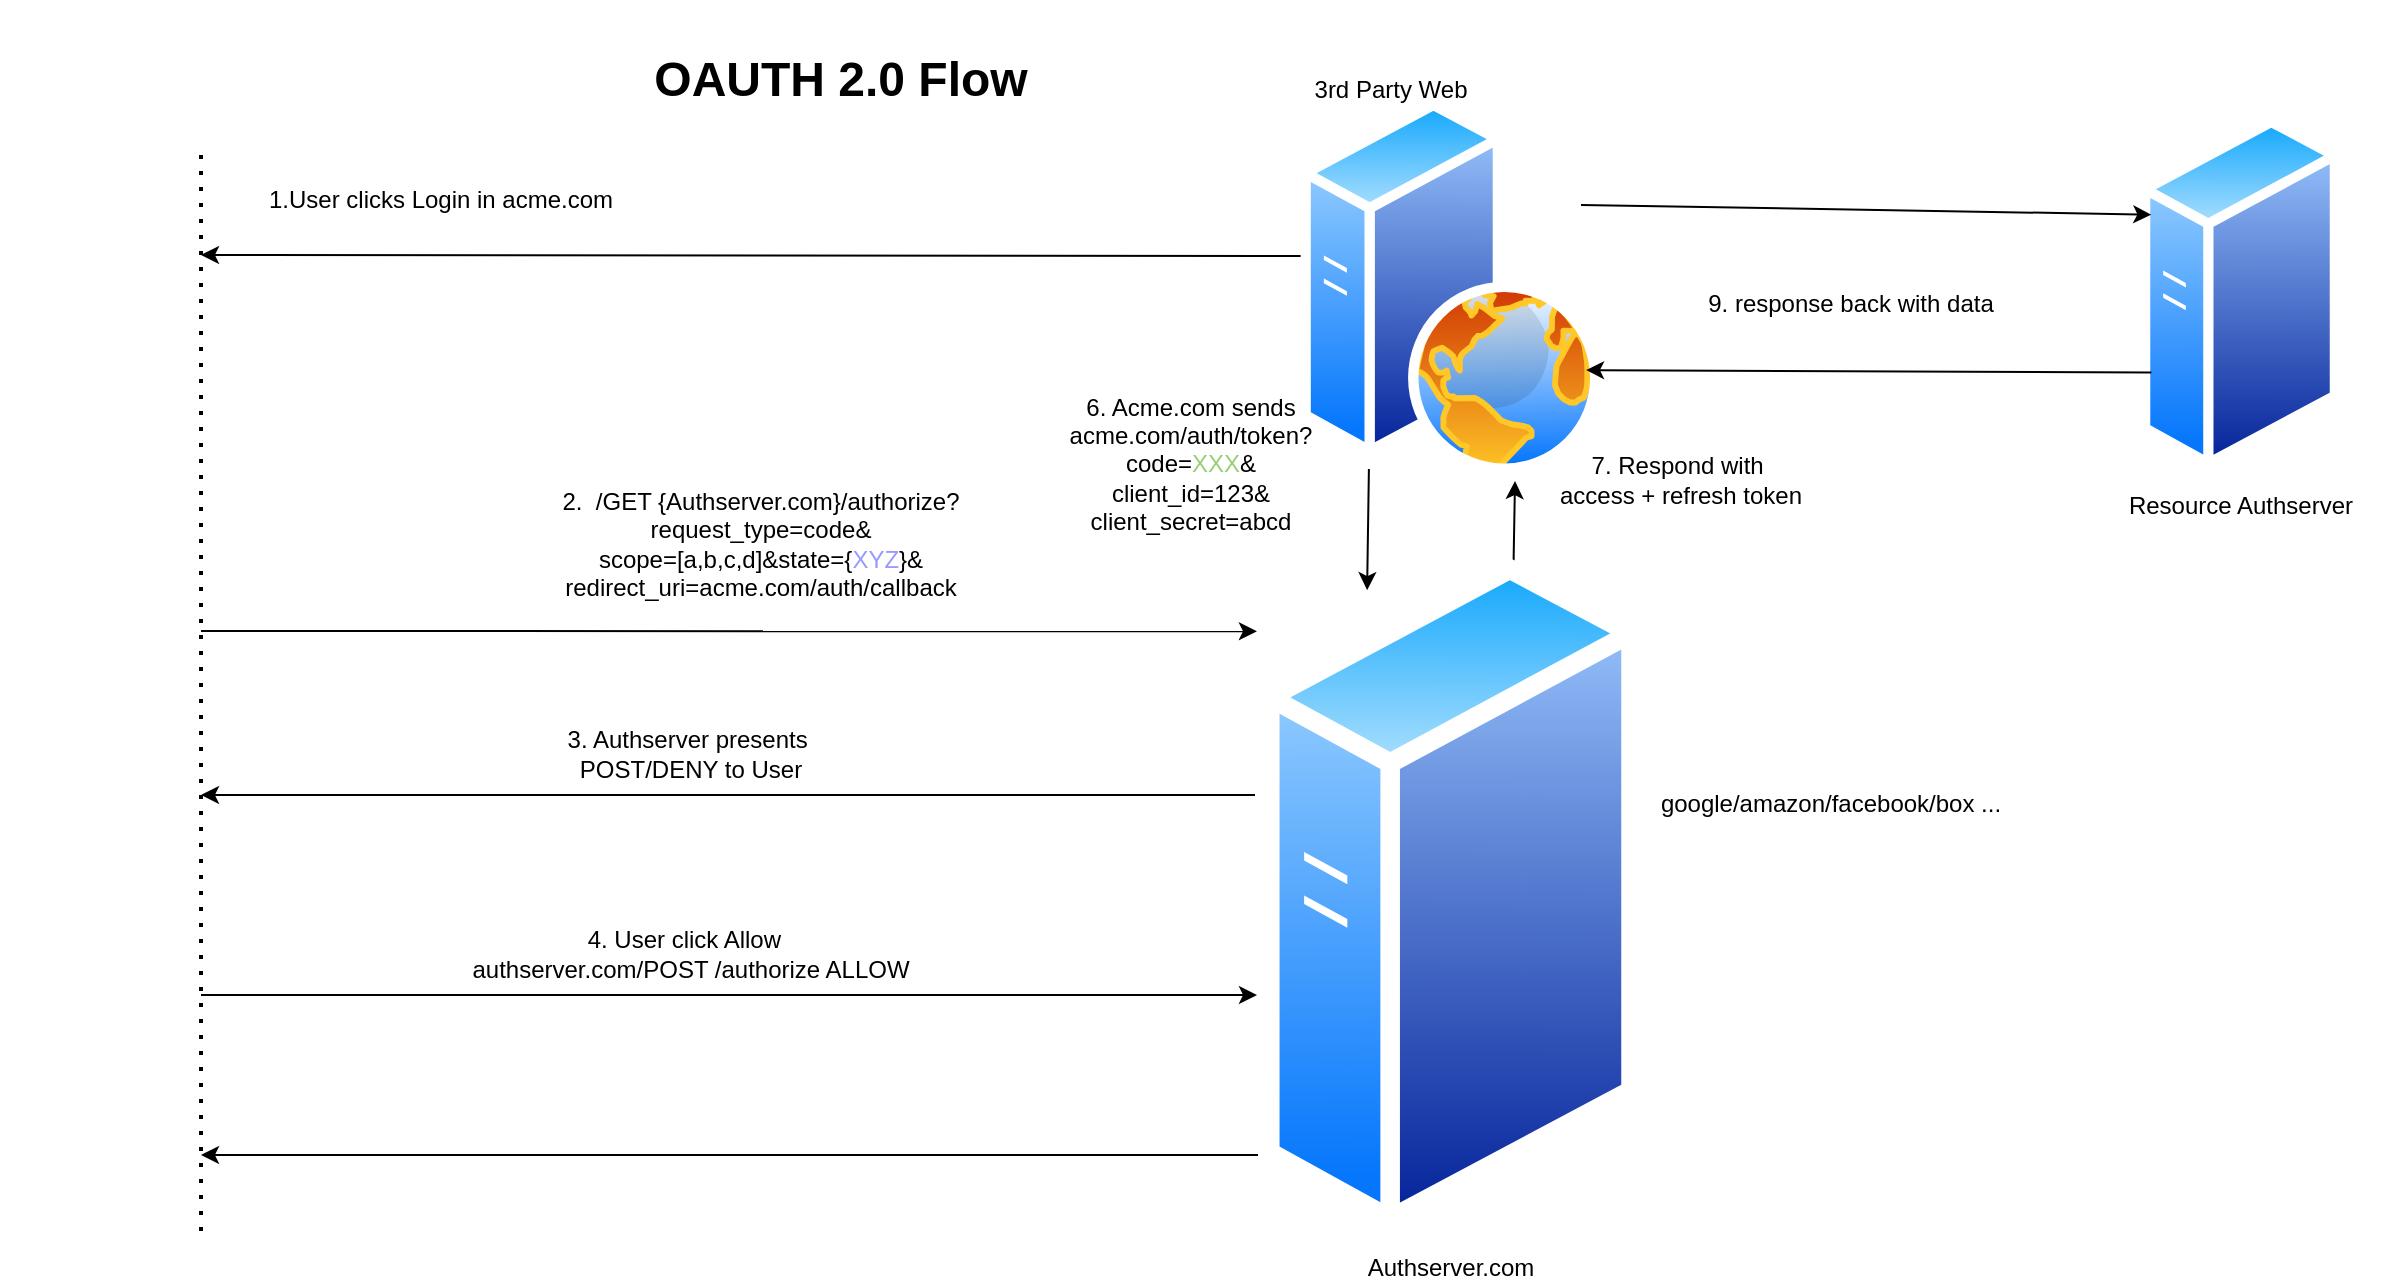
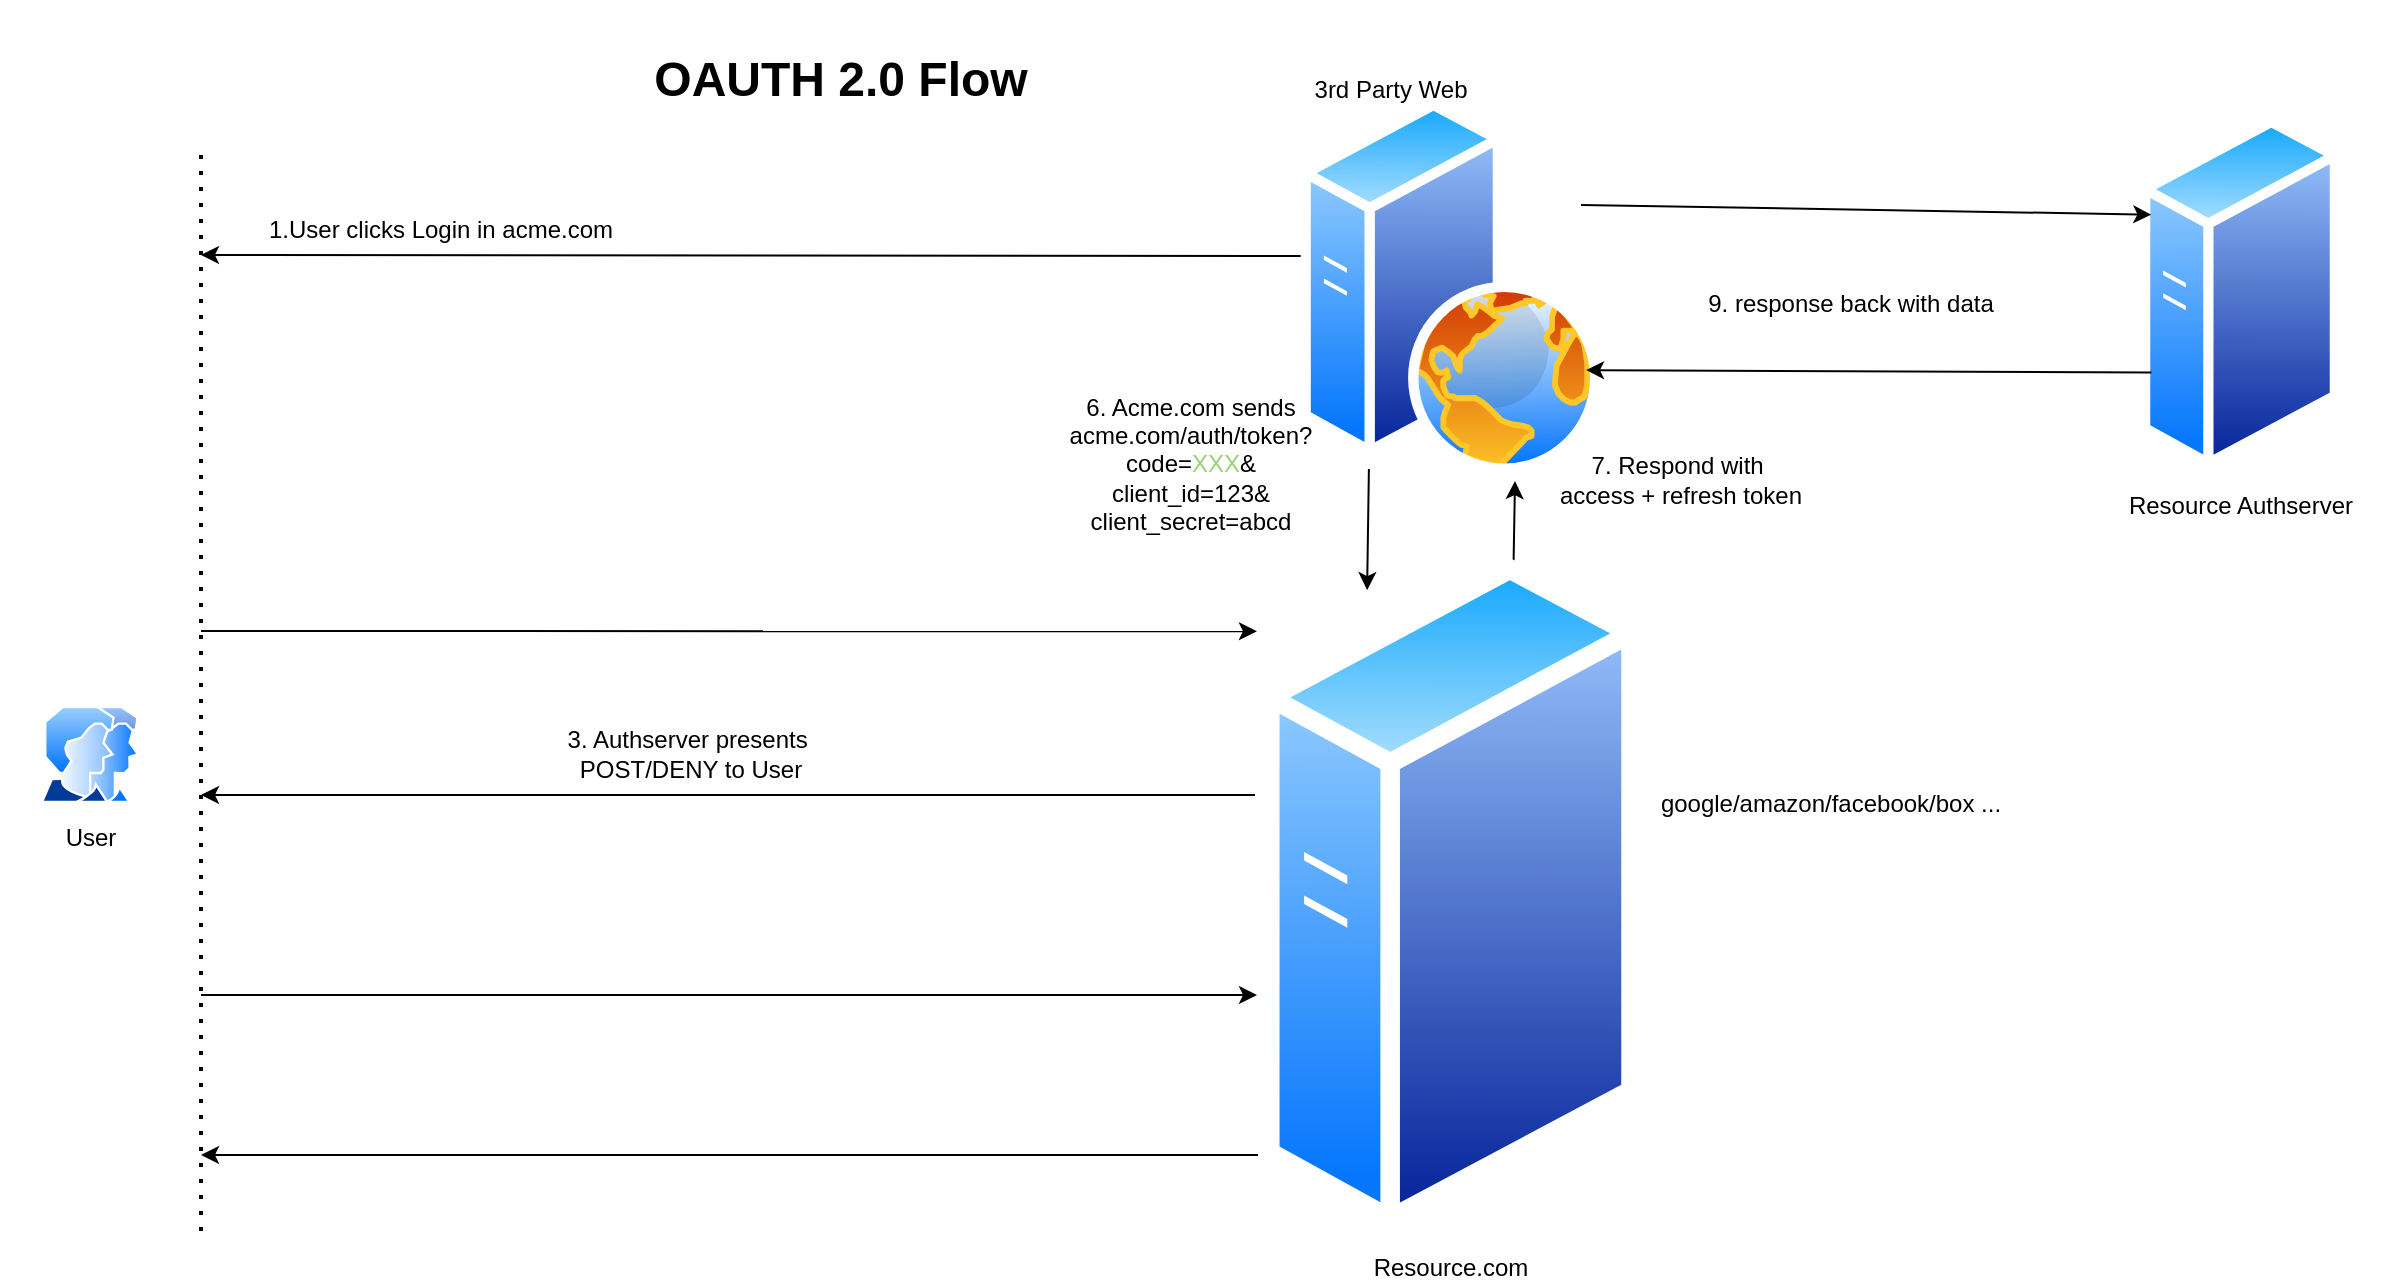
- <mxCell id="4" value="1.User clicks Login in acme.com" style="text;html=1;align=center;verticalAlign=middle;resizable=0;points=[];autosize=1;strokeColor=none;fillColor=none;" vertex="1" parent="1"><mxGeometry x="120" y="85" width="200" height="30" as="geometry" /></mxCell>
+ <mxCell id="4" value="1.User clicks Login in acme.com" style="text;html=1;align=center;verticalAlign=middle;resizable=0;points=[];autosize=1;strokeColor=none;fillColor=none;" vertex="1" parent="1"><mxGeometry x="120" y="100" width="200" height="30" as="geometry" /></mxCell>
- <mxCell id="5" value="&lt;div&gt;2.&amp;nbsp; /GET {Authserver.com}/authorize?&lt;/div&gt;&lt;div&gt;request_type=code&amp;amp;&lt;/div&gt;&lt;div&gt;scope=[a,b,c,d]&amp;amp;state={&lt;font color=&quot;#9999ff&quot;&gt;XYZ&lt;/font&gt;}&amp;amp;&lt;/div&gt;&lt;div&gt;redirect_uri=acme.com/auth/callback&lt;/div&gt;" style="text;html=1;align=center;verticalAlign=middle;resizable=0;points=[];autosize=1;strokeColor=none;fillColor=none;" vertex="1" parent="1"><mxGeometry x="270" y="237" width="220" height="70" as="geometry" /></mxCell>
+ <mxCell id="19" value="User" style="image;aspect=fixed;perimeter=ellipsePerimeter;html=1;align=center;shadow=0;dashed=0;spacingTop=3;image=img/lib/active_directory/user_accounts.svg;" vertex="1" parent="1"><mxGeometry x="20" y="353" width="50" height="48.5" as="geometry" /></mxCell>
- <mxCell id="11" value="&lt;div&gt;4. User click Allow&amp;nbsp;&amp;nbsp;&lt;/div&gt;&lt;div&gt;authserver.com/POST /authorize ALLOW&lt;/div&gt;" style="text;html=1;align=center;verticalAlign=middle;resizable=0;points=[];autosize=1;strokeColor=none;fillColor=none;" vertex="1" parent="1"><mxGeometry x="225" y="457" width="240" height="40" as="geometry" /></mxCell>
- <mxCell id="21" value="Authserver.com" style="image;aspect=fixed;perimeter=ellipsePerimeter;html=1;align=center;shadow=0;dashed=0;spacingTop=3;image=img/lib/active_directory/generic_server.svg;" vertex="1" parent="1"><mxGeometry x="630" y="277" width="190.4" height="340" as="geometry" /></mxCell>
+ <mxCell id="21" value="Resource.com" style="image;aspect=fixed;perimeter=ellipsePerimeter;html=1;align=center;shadow=0;dashed=0;spacingTop=3;image=img/lib/active_directory/generic_server.svg;" vertex="1" parent="1"><mxGeometry x="630" y="277" width="190.4" height="340" as="geometry" /></mxCell>
